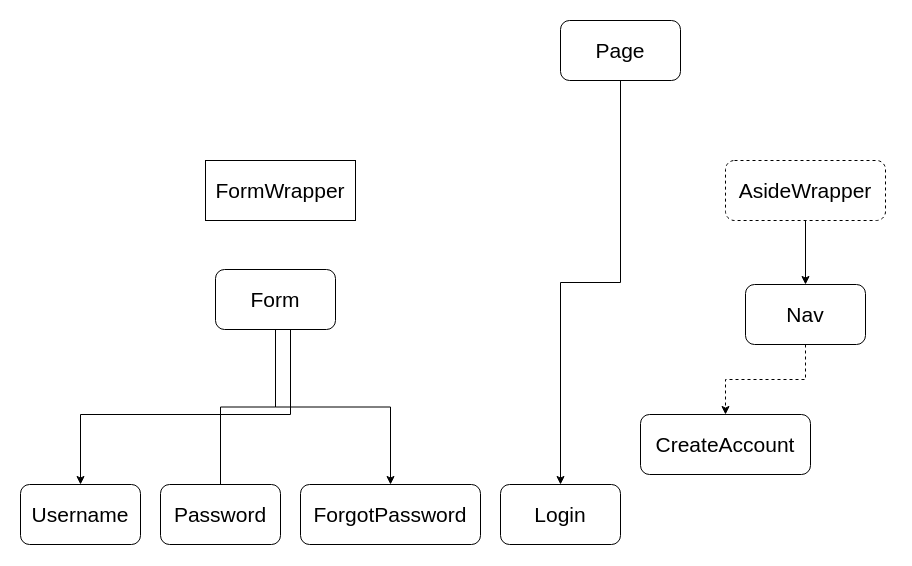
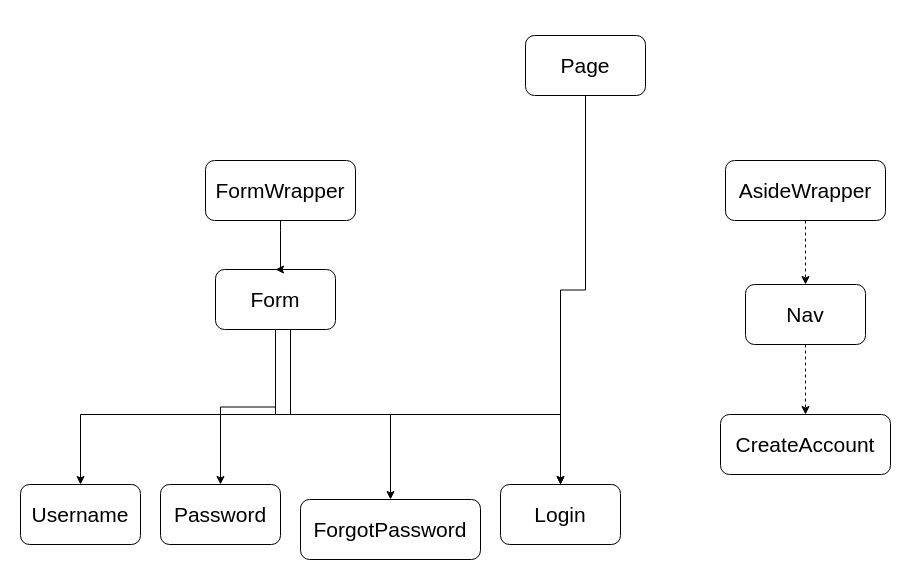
- <mxCell id="3" value="Page" style="rounded=1;whiteSpace=wrap;html=1;fontSize=21;" vertex="1" parent="1"><mxGeometry x="560" y="20" width="120" height="60" as="geometry" /></mxCell>
+ <mxCell id="3" value="Page" style="rounded=1;whiteSpace=wrap;html=1;fontSize=21;" vertex="1" parent="1"><mxGeometry x="525" y="35" width="120" height="60" as="geometry" /></mxCell>
- <mxCell id="15" value="FormWrapper" style="whiteSpace=wrap;html=1;fontSize=21;rounded=0;" vertex="1" parent="1"><mxGeometry x="205" y="160" width="150" height="60" as="geometry" /></mxCell>
+ <mxCell id="15" value="FormWrapper" style="rounded=1;whiteSpace=wrap;html=1;fontSize=21;" vertex="1" parent="1"><mxGeometry x="205" y="160" width="150" height="60" as="geometry" /></mxCell>
- <mxCell id="17" value="AsideWrapper" style="rounded=1;whiteSpace=wrap;html=1;fontSize=21;dashed=1;" vertex="1" parent="1"><mxGeometry x="725" y="160" width="160" height="60" as="geometry" /></mxCell>
+ <mxCell id="17" value="AsideWrapper" style="rounded=1;whiteSpace=wrap;html=1;fontSize=21;" vertex="1" parent="1"><mxGeometry x="725" y="160" width="160" height="60" as="geometry" /></mxCell>
+ <mxCell id="14" style="edgeStyle=orthogonalEdgeStyle;rounded=0;orthogonalLoop=1;jettySize=auto;html=1;entryX=0.5;entryY=0;entryDx=0;entryDy=0;fontSize=21;" edge="1" parent="1" source="15" target="8"><mxGeometry relative="1" as="geometry"><Array as="points"><mxPoint x="280" y="230" /><mxPoint x="280" y="230" /></Array></mxGeometry></mxCell>
- <mxCell id="16" style="edgeStyle=orthogonalEdgeStyle;rounded=0;orthogonalLoop=1;jettySize=auto;html=1;entryX=0.5;entryY=0;entryDx=0;entryDy=0;fontSize=21;" edge="1" parent="1" source="17" target="10"><mxGeometry relative="1" as="geometry" /></mxCell>
+ <mxCell id="16" style="edgeStyle=orthogonalEdgeStyle;rounded=0;orthogonalLoop=1;jettySize=auto;html=1;entryX=0.5;entryY=0;entryDx=0;entryDy=0;fontSize=21;dashed=1;" edge="1" parent="1" source="17" target="10"><mxGeometry relative="1" as="geometry" /></mxCell>
+ <mxCell id="6" style="edgeStyle=orthogonalEdgeStyle;rounded=0;orthogonalLoop=1;jettySize=auto;html=1;fontSize=21;" edge="1" parent="1" source="8" target="13"><mxGeometry relative="1" as="geometry"><Array as="points"><mxPoint x="290" y="414" /><mxPoint x="560" y="414" /></Array></mxGeometry></mxCell>
- <mxCell id="19" value="CreateAccount" style="rounded=1;whiteSpace=wrap;html=1;fontSize=21;" vertex="1" parent="1"><mxGeometry x="640" y="414" width="170" height="60" as="geometry" /></mxCell>
+ <mxCell id="19" value="CreateAccount" style="rounded=1;whiteSpace=wrap;html=1;fontSize=21;" vertex="1" parent="1"><mxGeometry x="720" y="414" width="170" height="60" as="geometry" /></mxCell>
- <mxCell id="4" style="edgeStyle=orthogonalEdgeStyle;rounded=0;orthogonalLoop=1;jettySize=auto;html=1;entryX=0.5;entryY=0;entryDx=0;entryDy=0;fontSize=21;endArrow=none;" edge="1" parent="1" source="8" target="12"><mxGeometry relative="1" as="geometry" /></mxCell>
+ <mxCell id="4" style="edgeStyle=orthogonalEdgeStyle;rounded=0;orthogonalLoop=1;jettySize=auto;html=1;entryX=0.5;entryY=0;entryDx=0;entryDy=0;fontSize=21;" edge="1" parent="1" source="8" target="12"><mxGeometry relative="1" as="geometry" /></mxCell>
- <mxCell id="18" value="ForgotPassword" style="rounded=1;whiteSpace=wrap;html=1;fontSize=21;" vertex="1" parent="1"><mxGeometry x="300" y="484" width="180" height="60" as="geometry" /></mxCell>
+ <mxCell id="18" value="ForgotPassword" style="rounded=1;whiteSpace=wrap;html=1;fontSize=21;" vertex="1" parent="1"><mxGeometry x="300" y="499" width="180" height="60" as="geometry" /></mxCell>
